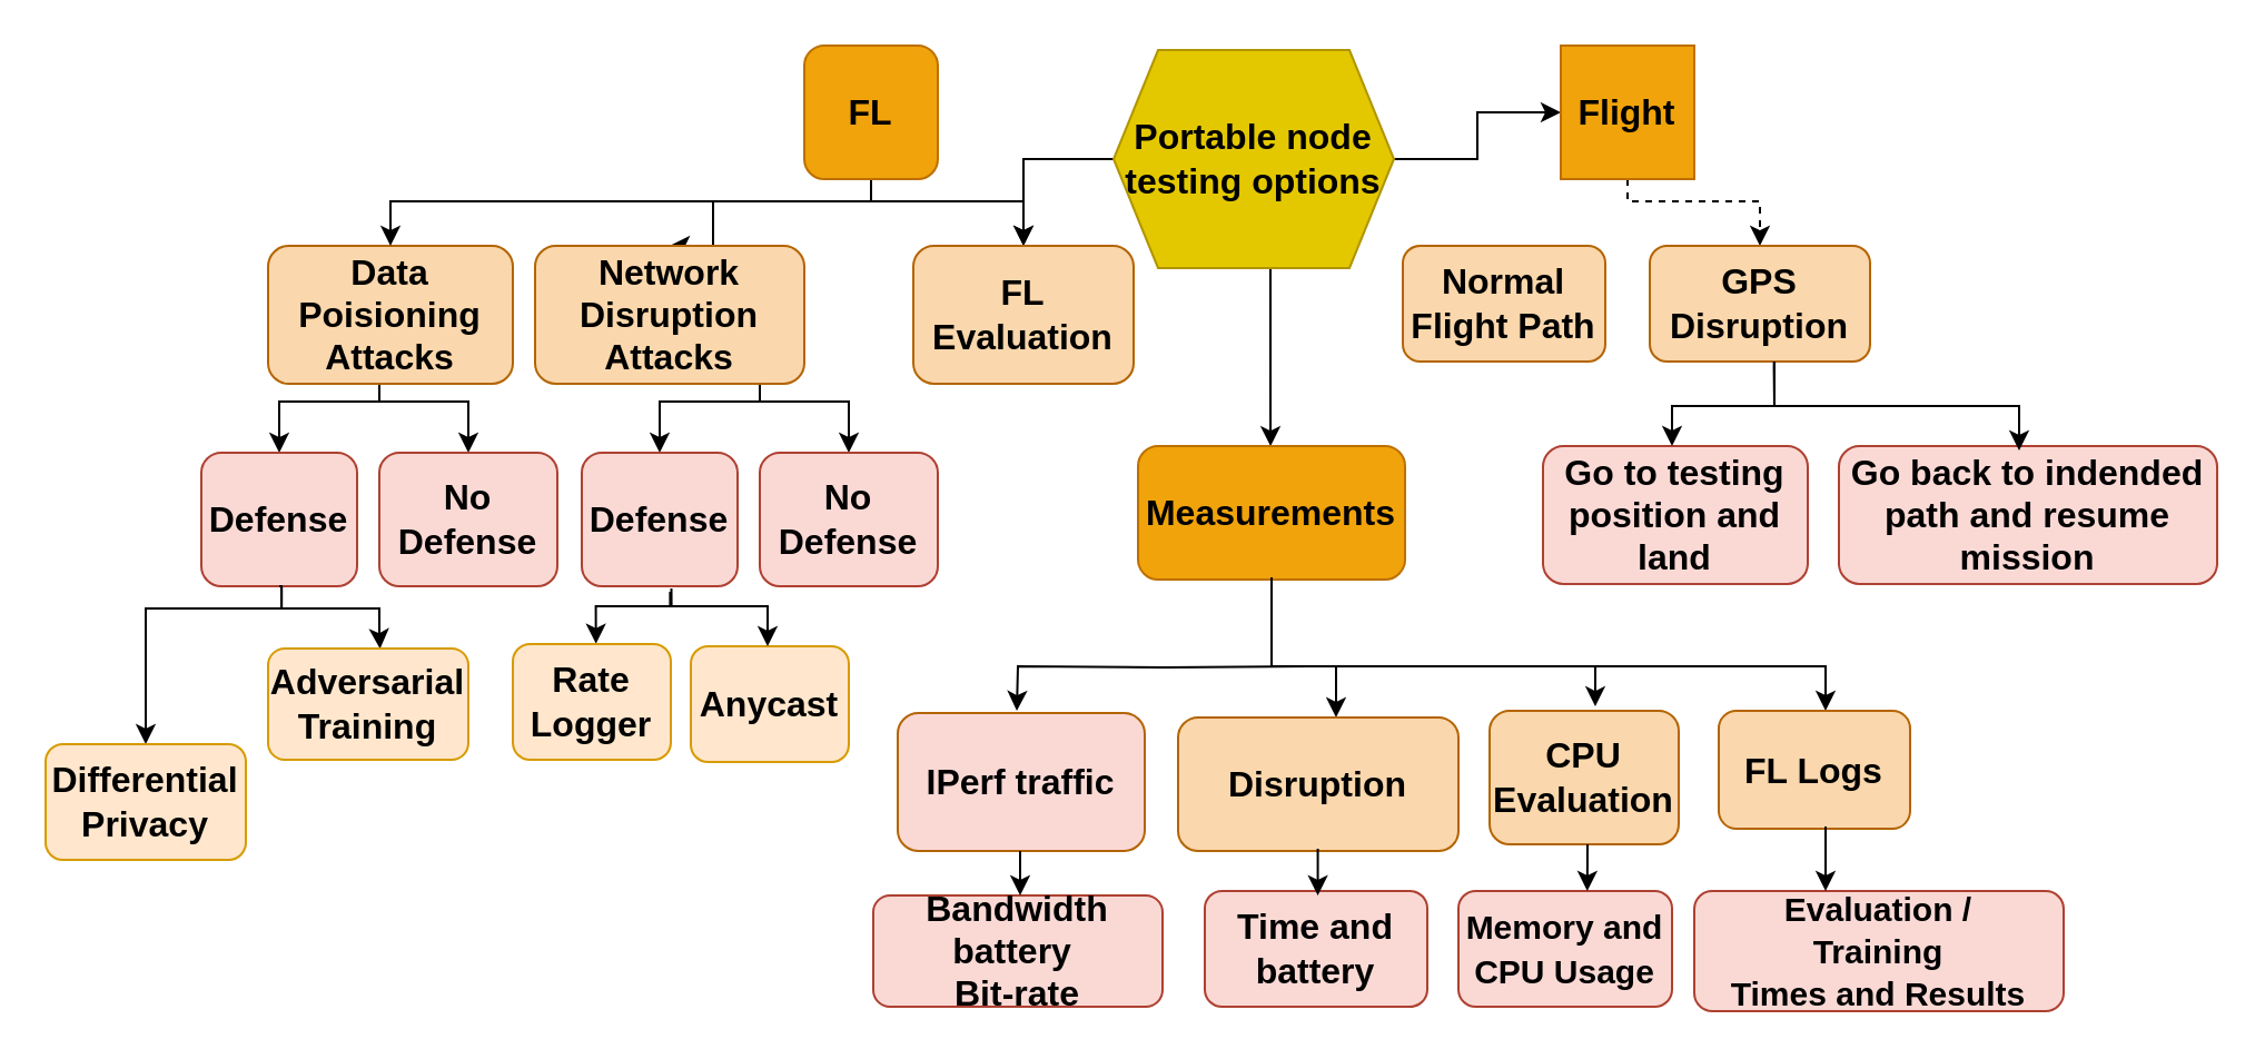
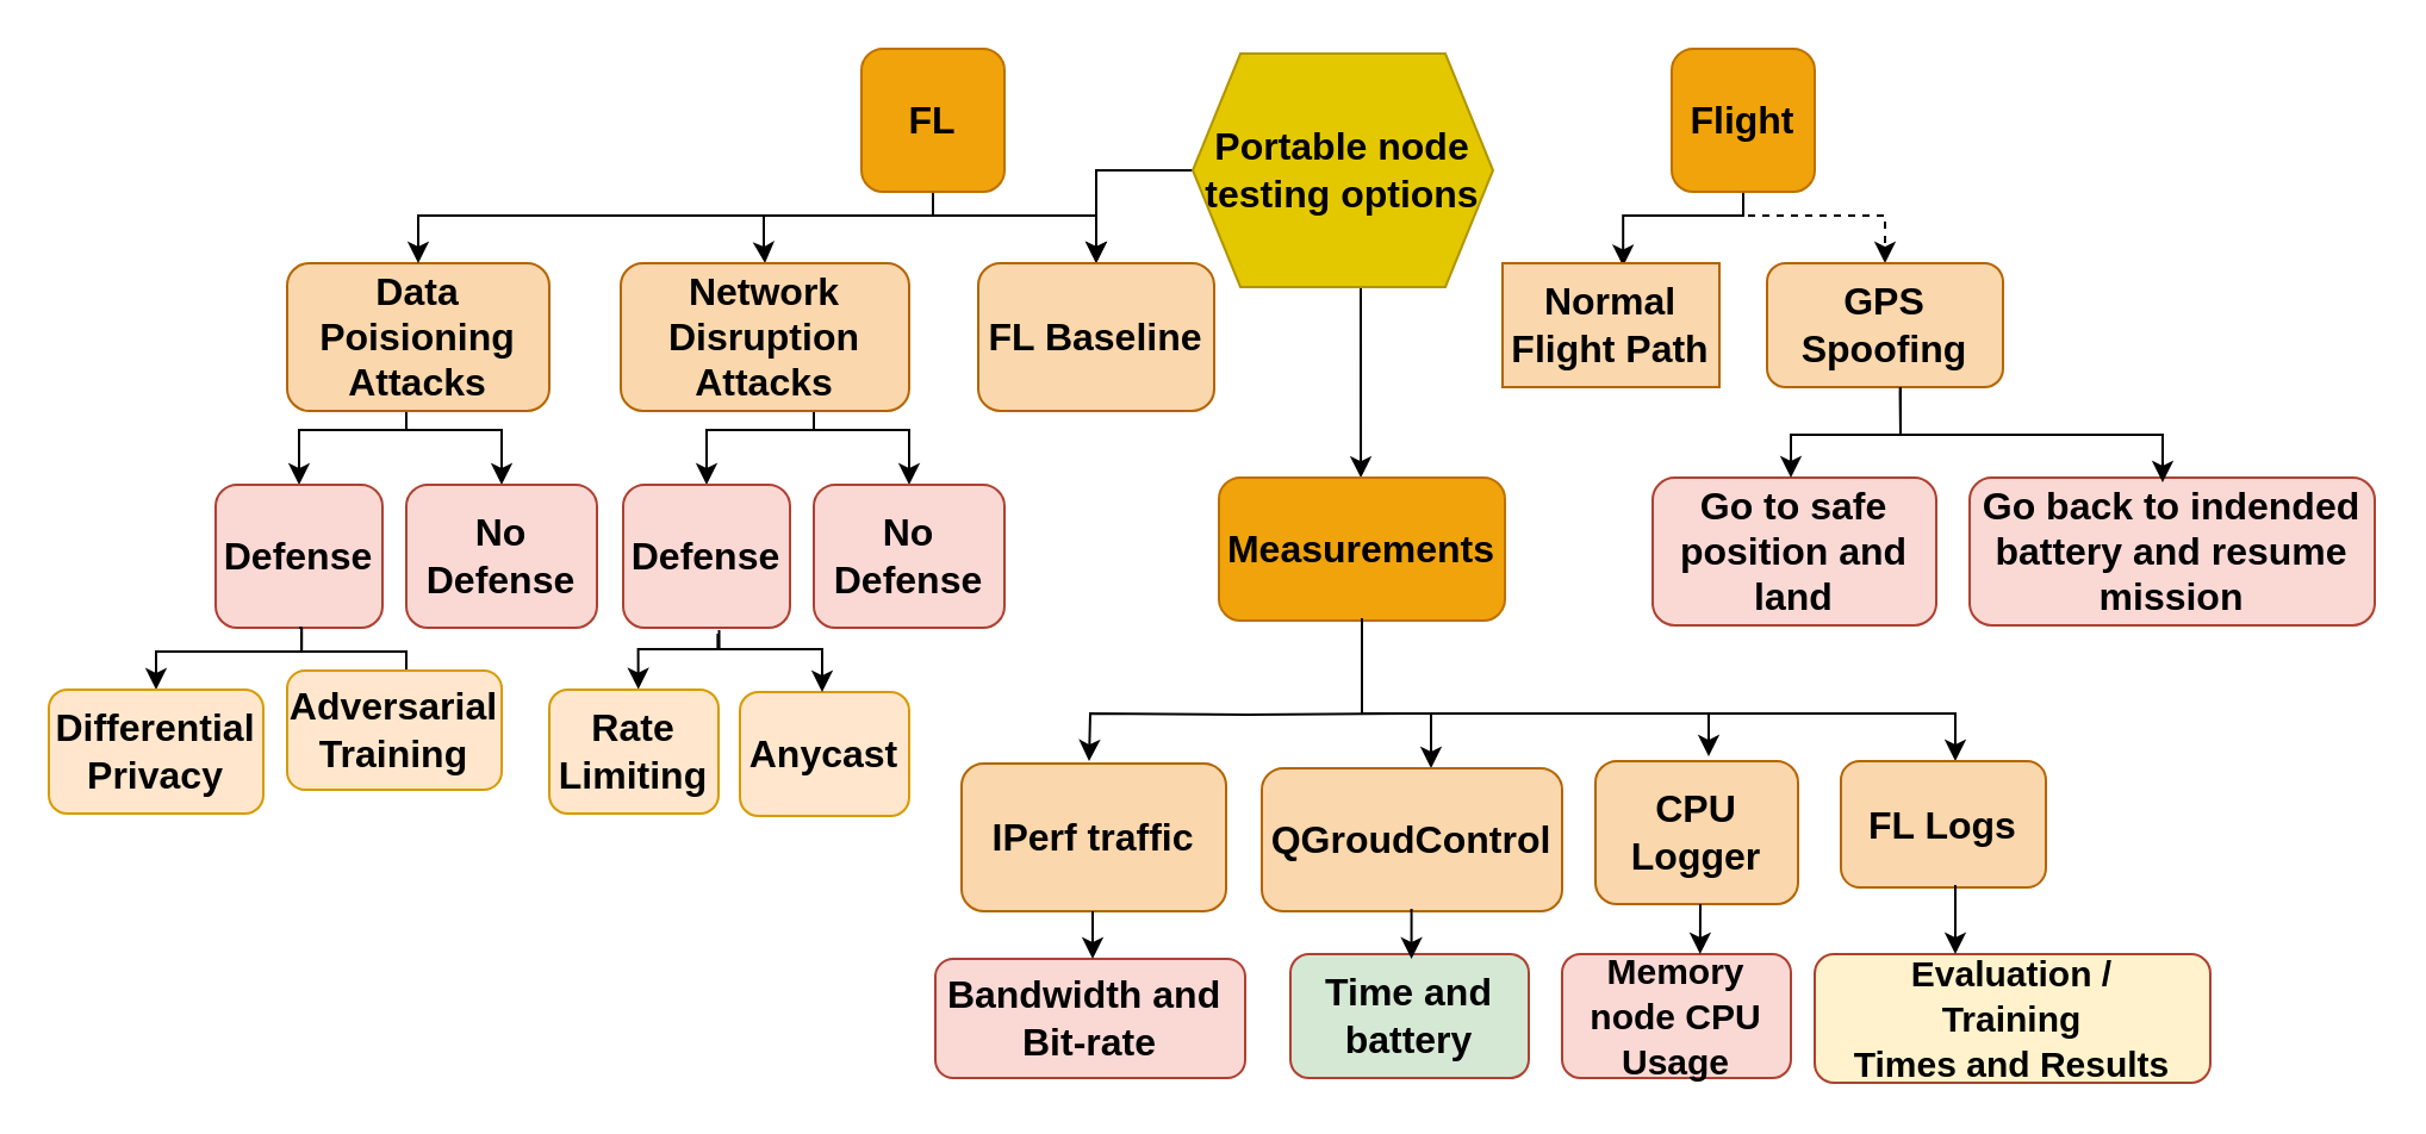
- <mxCell id="15" value="Flight" style="fontStyle=1;fillColor=#f0a30a;fontColor=#000000;strokeColor=#BD7000;fontSize=16;labelBackgroundColor=none;textShadow=0;whiteSpace=wrap;html=1;rounded=0;" parent="1" vertex="1"><mxGeometry x="701" y="20" width="60" height="60" as="geometry" /></mxCell>
+ <mxCell id="15" value="Flight" style="rounded=1;fontStyle=1;fillColor=#f0a30a;fontColor=#000000;strokeColor=#BD7000;fontSize=16;labelBackgroundColor=none;textShadow=0;whiteSpace=wrap;html=1;" parent="1" vertex="1"><mxGeometry x="701" y="20" width="60" height="60" as="geometry" /></mxCell>
- <mxCell id="3" value="" style="edgeStyle=orthogonalEdgeStyle;rounded=0;orthogonalLoop=1;jettySize=auto;exitX=1;exitY=0.5;exitDx=0;exitDy=0;entryX=0;entryY=0.5;entryDx=0;entryDy=0;fontStyle=1;fontSize=16;labelBackgroundColor=none;textShadow=0;html=1;" parent="1" source="5" target="15" edge="1"><mxGeometry relative="1" as="geometry" /></mxCell>
+ <mxCell id="14" value="" style="edgeStyle=orthogonalEdgeStyle;rounded=0;orthogonalLoop=1;jettySize=auto;exitX=0.5;exitY=1;exitDx=0;exitDy=0;entryX=0.556;entryY=0.024;entryDx=0;entryDy=0;fontStyle=1;fontSize=16;labelBackgroundColor=none;textShadow=0;html=1;entryPerimeter=0;" parent="1" source="15" target="20" edge="1"><mxGeometry relative="1" as="geometry"><Array as="points"><mxPoint x="731" y="90" /><mxPoint x="681" y="90" /></Array></mxGeometry></mxCell>
- <mxCell id="20" value="Normal Flight Path" style="rounded=1;fillColor=#fad7ac;strokeColor=#b46504;fontStyle=1;fontSize=16;labelBackgroundColor=none;textShadow=0;whiteSpace=wrap;html=1;" parent="1" vertex="1"><mxGeometry x="630" y="110" width="91" height="52" as="geometry" /></mxCell>
+ <mxCell id="20" value="Normal Flight Path" style="fillColor=#fad7ac;strokeColor=#b46504;fontStyle=1;fontSize=16;labelBackgroundColor=none;textShadow=0;whiteSpace=wrap;html=1;rounded=0;" parent="1" vertex="1"><mxGeometry x="630" y="110" width="91" height="52" as="geometry" /></mxCell>
- <mxCell id="19" value="GPS Disruption" style="rounded=1;fillColor=#fad7ac;strokeColor=#b46504;fontStyle=1;fontSize=16;labelBackgroundColor=none;textShadow=0;whiteSpace=wrap;html=1;" parent="1" vertex="1"><mxGeometry x="741" y="110" width="99" height="52" as="geometry" /></mxCell>
+ <mxCell id="19" value="GPS Spoofing" style="rounded=1;fillColor=#fad7ac;strokeColor=#b46504;fontStyle=1;fontSize=16;labelBackgroundColor=none;textShadow=0;whiteSpace=wrap;html=1;" parent="1" vertex="1"><mxGeometry x="741" y="110" width="99" height="52" as="geometry" /></mxCell>
- <mxCell id="24" value="Network Disruption Attacks" style="rounded=1;fillColor=#fad7ac;strokeColor=#b46504;fontStyle=1;fontSize=16;labelBackgroundColor=none;textShadow=0;whiteSpace=wrap;html=1;" parent="1" vertex="1"><mxGeometry x="240" y="110" width="121" height="62" as="geometry" /></mxCell>
+ <mxCell id="24" value="Network Disruption Attacks" style="rounded=1;fillColor=#fad7ac;strokeColor=#b46504;fontStyle=1;fontSize=16;labelBackgroundColor=none;textShadow=0;whiteSpace=wrap;html=1;" parent="1" vertex="1"><mxGeometry x="260" y="110" width="121" height="62" as="geometry" /></mxCell>
- <mxCell id="21" value="FL Evaluation" style="rounded=1;fillColor=#fad7ac;strokeColor=#b46504;fontStyle=1;fontSize=16;labelBackgroundColor=none;textShadow=0;whiteSpace=wrap;html=1;" parent="1" vertex="1"><mxGeometry x="410" y="110" width="99" height="62" as="geometry" /></mxCell>
+ <mxCell id="21" value="FL Baseline" style="rounded=1;fillColor=#fad7ac;strokeColor=#b46504;fontStyle=1;fontSize=16;labelBackgroundColor=none;textShadow=0;whiteSpace=wrap;html=1;" parent="1" vertex="1"><mxGeometry x="410" y="110" width="99" height="62" as="geometry" /></mxCell>
- <mxCell id="31" value="Go to testing position and land" style="rounded=1;fillColor=#fad9d5;strokeColor=#ae4132;fontStyle=1;fontSize=16;labelBackgroundColor=none;textShadow=0;whiteSpace=wrap;html=1;" parent="1" vertex="1"><mxGeometry x="693" y="200" width="119" height="62" as="geometry" /></mxCell>
+ <mxCell id="31" value="Go to safe position and land" style="rounded=1;fillColor=#fad9d5;strokeColor=#ae4132;fontStyle=1;fontSize=16;labelBackgroundColor=none;textShadow=0;whiteSpace=wrap;html=1;" parent="1" vertex="1"><mxGeometry x="693" y="200" width="119" height="62" as="geometry" /></mxCell>
- <mxCell id="30" value="Go back to indended path and resume mission" style="rounded=1;fillColor=#fad9d5;strokeColor=#ae4132;fontStyle=1;fontSize=16;labelBackgroundColor=none;textShadow=0;whiteSpace=wrap;html=1;" parent="1" vertex="1"><mxGeometry x="826" y="200" width="170" height="62" as="geometry" /></mxCell>
+ <mxCell id="30" value="Go back to indended battery and resume mission" style="rounded=1;fillColor=#fad9d5;strokeColor=#ae4132;fontStyle=1;fontSize=16;labelBackgroundColor=none;textShadow=0;whiteSpace=wrap;html=1;" parent="1" vertex="1"><mxGeometry x="826" y="200" width="170" height="62" as="geometry" /></mxCell>
- <mxCell id="36" value="Rate Logger" style="rounded=1;fillColor=#ffe6cc;strokeColor=#d79b00;fontStyle=1;fontSize=16;labelBackgroundColor=none;textShadow=0;whiteSpace=wrap;html=1;" parent="1" vertex="1"><mxGeometry x="230" y="289" width="71" height="52" as="geometry" /></mxCell>
+ <mxCell id="36" value="Rate Limiting" style="rounded=1;fillColor=#ffe6cc;strokeColor=#d79b00;fontStyle=1;fontSize=16;labelBackgroundColor=none;textShadow=0;whiteSpace=wrap;html=1;" parent="1" vertex="1"><mxGeometry x="230" y="289" width="71" height="52" as="geometry" /></mxCell>
- <mxCell id="44" value="Adversarial Training" style="rounded=1;fillColor=#ffe6cc;strokeColor=#d79b00;fontStyle=1;fontSize=16;labelBackgroundColor=none;textShadow=0;whiteSpace=wrap;html=1;" parent="1" vertex="1"><mxGeometry x="120" y="291" width="90" height="50" as="geometry" /></mxCell>
+ <mxCell id="44" value="Adversarial Training" style="rounded=1;fillColor=#ffe6cc;strokeColor=#d79b00;fontStyle=1;fontSize=16;labelBackgroundColor=none;textShadow=0;whiteSpace=wrap;html=1;" parent="1" vertex="1"><mxGeometry x="120" y="281" width="90" height="50" as="geometry" /></mxCell>
- <mxCell id="47" value="CPU Evaluation" style="rounded=1;fillColor=#fad7ac;strokeColor=#b46504;fontStyle=1;fontSize=16;labelBackgroundColor=none;textShadow=0;whiteSpace=wrap;html=1;" parent="1" vertex="1"><mxGeometry x="669" y="319" width="85" height="60" as="geometry" /></mxCell>
+ <mxCell id="47" value="CPU Logger" style="rounded=1;fillColor=#fad7ac;strokeColor=#b46504;fontStyle=1;fontSize=16;labelBackgroundColor=none;textShadow=0;whiteSpace=wrap;html=1;" parent="1" vertex="1"><mxGeometry x="669" y="319" width="85" height="60" as="geometry" /></mxCell>
- <mxCell id="18" value="IPerf traffic" style="rounded=1;fillColor=#fad9d5;strokeColor=#b46504;fontStyle=1;fontSize=16;labelBackgroundColor=none;textShadow=0;whiteSpace=wrap;html=1;" parent="1" vertex="1"><mxGeometry x="403" y="320" width="111" height="62" as="geometry" /></mxCell>
+ <mxCell id="18" value="IPerf traffic" style="rounded=1;fillColor=#fad7ac;strokeColor=#b46504;fontStyle=1;fontSize=16;labelBackgroundColor=none;textShadow=0;whiteSpace=wrap;html=1;" parent="1" vertex="1"><mxGeometry x="403" y="320" width="111" height="62" as="geometry" /></mxCell>
- <mxCell id="17" value="Disruption" style="rounded=1;fillColor=#fad7ac;strokeColor=#b46504;fontStyle=1;fontSize=16;labelBackgroundColor=none;textShadow=0;whiteSpace=wrap;html=1;" parent="1" vertex="1"><mxGeometry x="529" y="322" width="126" height="60" as="geometry" /></mxCell>
+ <mxCell id="17" value="QGroudControl" style="rounded=1;fillColor=#fad7ac;strokeColor=#b46504;fontStyle=1;fontSize=16;labelBackgroundColor=none;textShadow=0;whiteSpace=wrap;html=1;" parent="1" vertex="1"><mxGeometry x="529" y="322" width="126" height="60" as="geometry" /></mxCell>
- <mxCell id="45" value="Differential Privacy" style="rounded=1;fillColor=#ffe6cc;strokeColor=#d79b00;fontStyle=1;fontSize=16;labelBackgroundColor=none;textShadow=0;whiteSpace=wrap;html=1;" parent="1" vertex="1"><mxGeometry x="20" y="334" width="90" height="52" as="geometry" /></mxCell>
+ <mxCell id="45" value="Differential Privacy" style="rounded=1;fillColor=#ffe6cc;strokeColor=#d79b00;fontStyle=1;fontSize=16;labelBackgroundColor=none;textShadow=0;whiteSpace=wrap;html=1;" parent="1" vertex="1"><mxGeometry x="20" y="289" width="90" height="52" as="geometry" /></mxCell>
- <mxCell id="25" value="Time and&lt;br&gt;battery" style="rounded=1;fillColor=#fad9d5;strokeColor=#ae4132;fontStyle=1;fontSize=16;labelBackgroundColor=none;textShadow=0;whiteSpace=wrap;html=1;" parent="1" vertex="1"><mxGeometry x="541" y="400" width="100" height="52" as="geometry" /></mxCell>
+ <mxCell id="25" value="Time and&lt;br&gt;battery" style="rounded=1;fillColor=#d5e8d4;strokeColor=#ae4132;fontStyle=1;fontSize=16;labelBackgroundColor=none;textShadow=0;whiteSpace=wrap;html=1;" parent="1" vertex="1"><mxGeometry x="541" y="400" width="100" height="52" as="geometry" /></mxCell>
- <mxCell id="49" value="&lt;font style=&quot;font-size: 15px;&quot;&gt;Memory and CPU Usage&lt;/font&gt;" style="rounded=1;fillColor=#fad9d5;strokeColor=#ae4132;fontStyle=1;fontSize=16;labelBackgroundColor=none;textShadow=0;whiteSpace=wrap;html=1;" parent="1" vertex="1"><mxGeometry x="655" y="400" width="96" height="52" as="geometry" /></mxCell>
+ <mxCell id="49" value="&lt;font style=&quot;font-size: 15px;&quot;&gt;Memory node CPU Usage&lt;/font&gt;" style="rounded=1;fillColor=#fad9d5;strokeColor=#ae4132;fontStyle=1;fontSize=16;labelBackgroundColor=none;textShadow=0;whiteSpace=wrap;html=1;" parent="1" vertex="1"><mxGeometry x="655" y="400" width="96" height="52" as="geometry" /></mxCell>
- <mxCell id="26" value="Bandwidth battery&amp;nbsp;&lt;br&gt;Bit-rate" style="rounded=1;fillColor=#fad9d5;strokeColor=#ae4132;fontStyle=1;fontSize=16;labelBackgroundColor=none;textShadow=0;whiteSpace=wrap;html=1;" parent="1" vertex="1"><mxGeometry x="392" y="402" width="130" height="50" as="geometry" /></mxCell>
+ <mxCell id="26" value="Bandwidth and&amp;nbsp;&lt;br&gt;Bit-rate" style="rounded=1;fillColor=#fad9d5;strokeColor=#ae4132;fontStyle=1;fontSize=16;labelBackgroundColor=none;textShadow=0;whiteSpace=wrap;html=1;" parent="1" vertex="1"><mxGeometry x="392" y="402" width="130" height="50" as="geometry" /></mxCell>
- <mxCell id="29" value="&lt;font style=&quot;font-size: 15px;&quot;&gt;Evaluation /&lt;br&gt;Training&lt;br&gt;Times and Results&lt;/font&gt;" style="rounded=1;fillColor=#fad9d5;strokeColor=#ae4132;fontStyle=1;fontSize=16;labelBackgroundColor=none;textShadow=0;whiteSpace=wrap;html=1;" parent="1" vertex="1"><mxGeometry x="761" y="400" width="166" height="54" as="geometry" /></mxCell>
+ <mxCell id="29" value="&lt;font style=&quot;font-size: 15px;&quot;&gt;Evaluation /&lt;br&gt;Training&lt;br&gt;Times and Results&lt;/font&gt;" style="rounded=1;fillColor=#fff2cc;strokeColor=#ae4132;fontStyle=1;fontSize=16;labelBackgroundColor=none;textShadow=0;whiteSpace=wrap;html=1;" parent="1" vertex="1"><mxGeometry x="761" y="400" width="166" height="54" as="geometry" /></mxCell>
